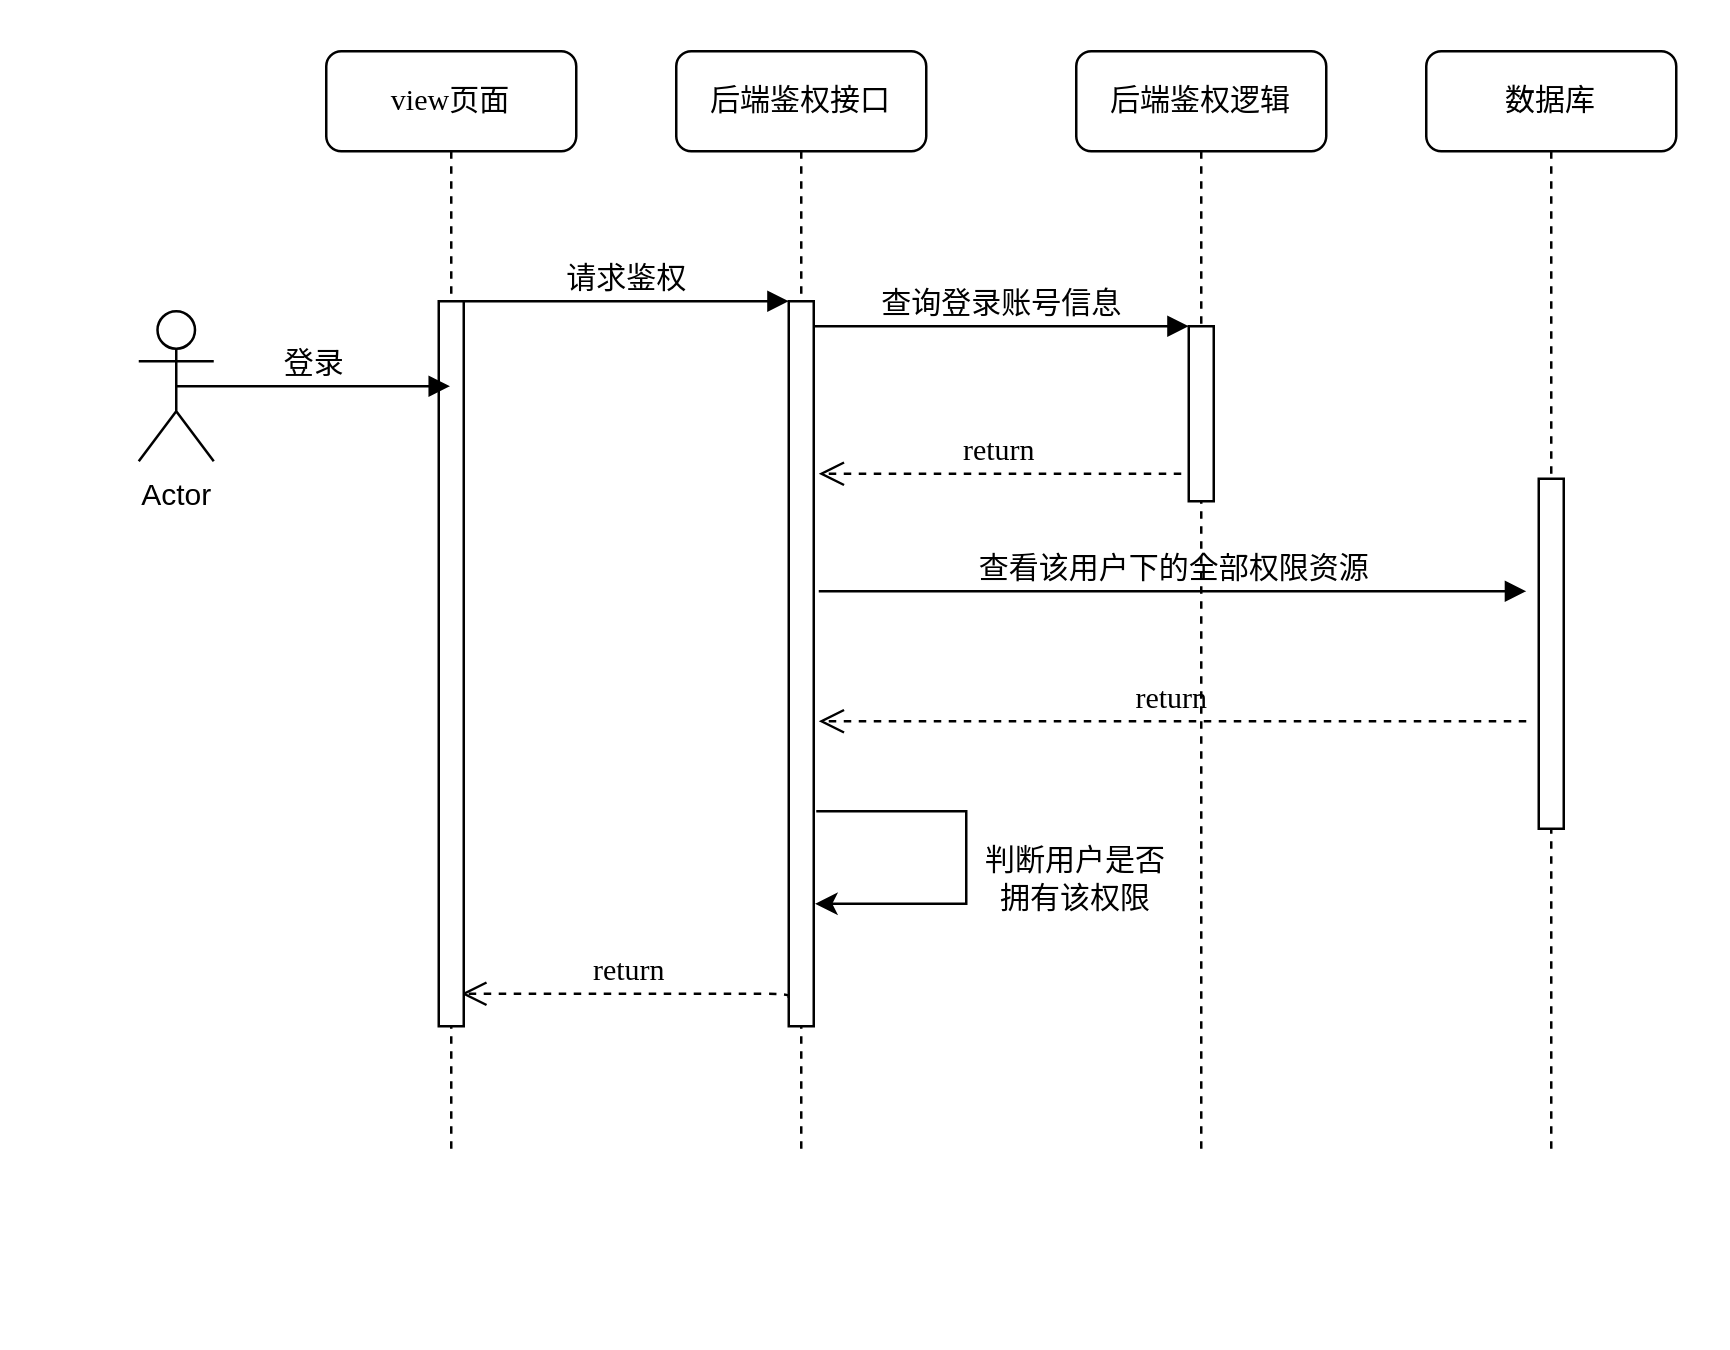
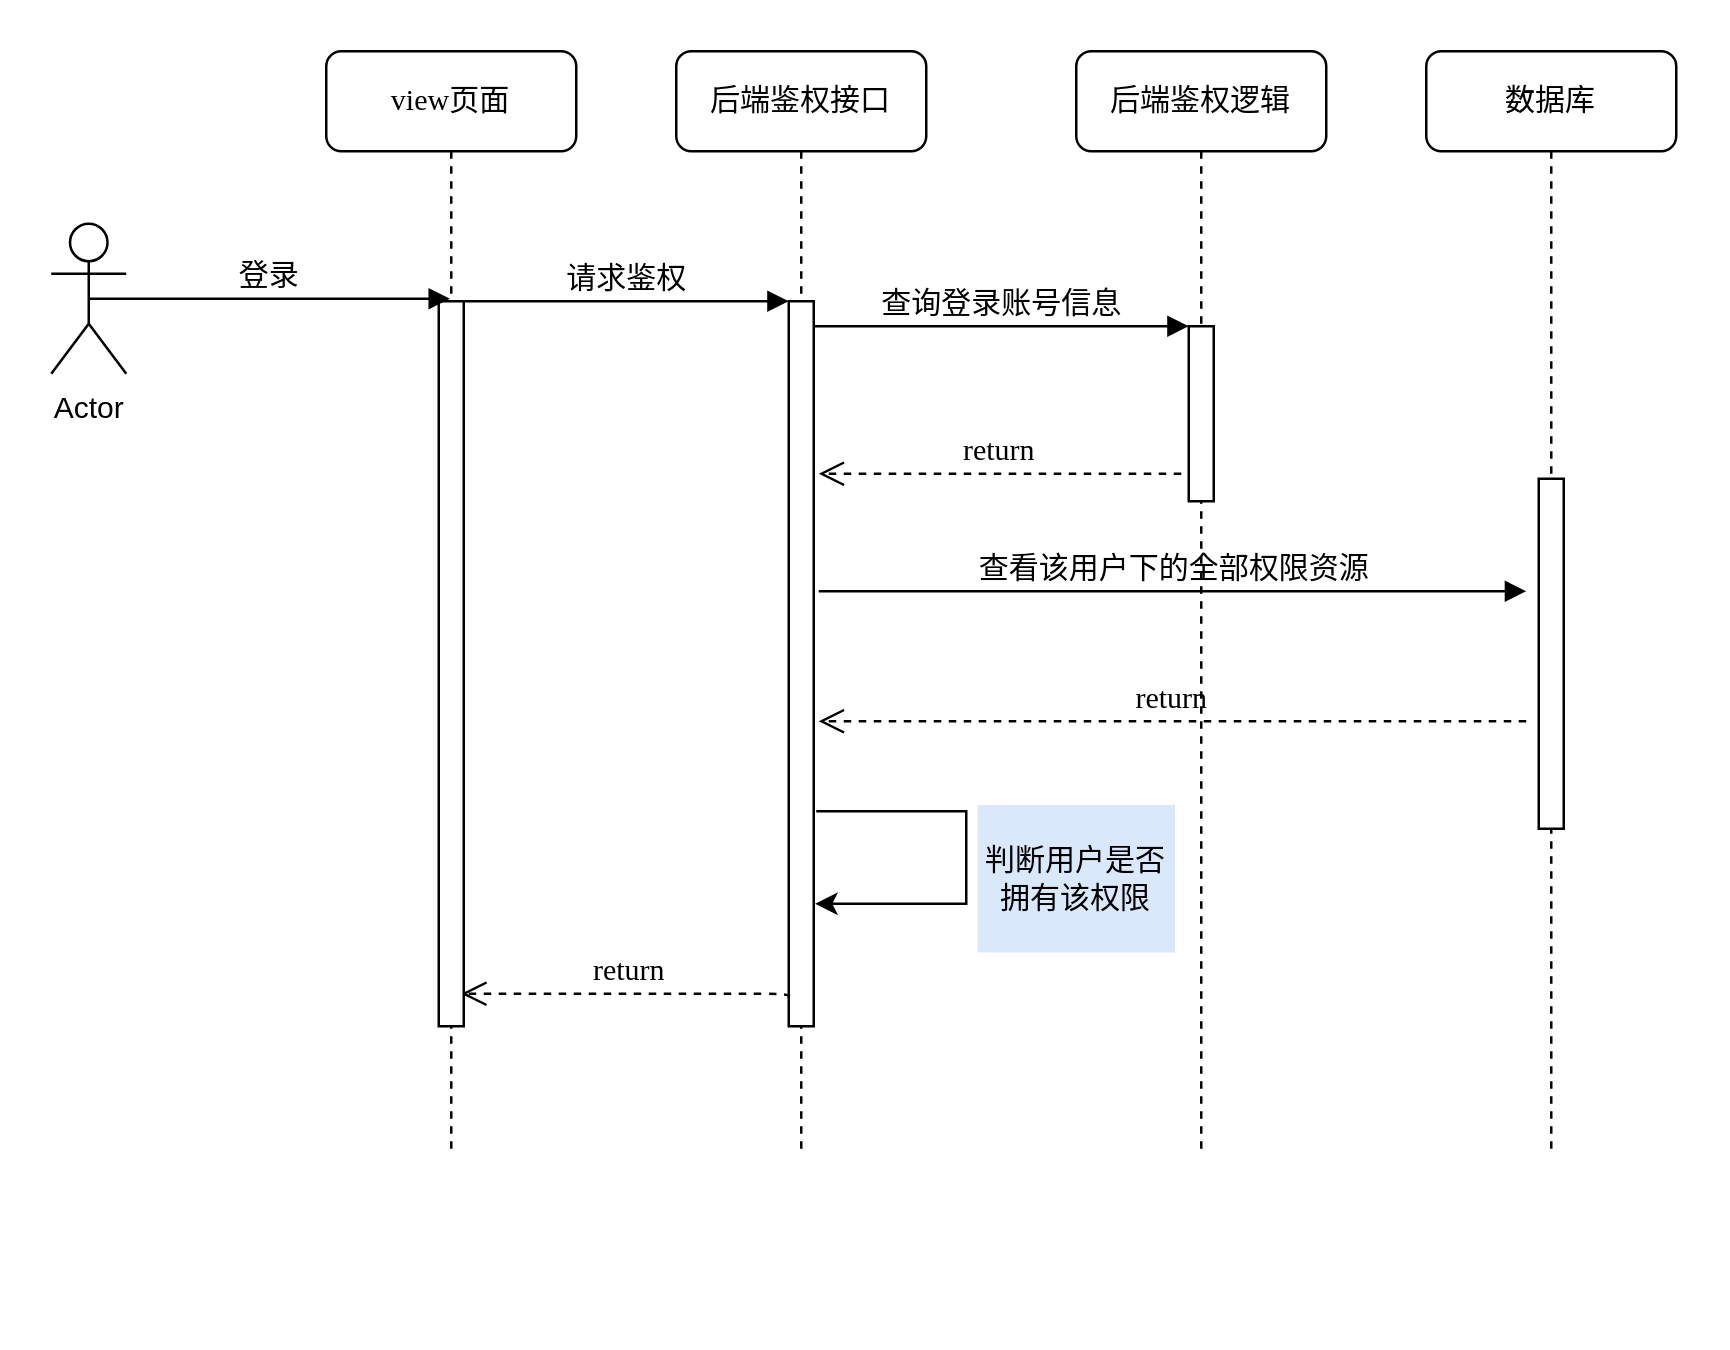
- <mxCell id="16" value="Actor" style="shape=umlActor;verticalLabelPosition=bottom;verticalAlign=top;html=1;" vertex="1" parent="1"><mxGeometry x="55" y="124" width="30" height="60" as="geometry" /></mxCell>
+ <mxCell id="16" value="Actor" style="shape=umlActor;verticalLabelPosition=bottom;verticalAlign=top;html=1;" vertex="1" parent="1"><mxGeometry x="20" y="89" width="30" height="60" as="geometry" /></mxCell>
- <mxCell id="19" value="判断用户是否拥有该权限" style="rounded=0;whiteSpace=wrap;html=1;strokeColor=#FFFFFF;" vertex="1" parent="1"><mxGeometry x="390" y="321" width="80" height="60" as="geometry" /></mxCell>
+ <mxCell id="19" value="判断用户是否拥有该权限" style="rounded=0;whiteSpace=wrap;html=1;strokeColor=#FFFFFF;fillColor=#dae8fc;" vertex="1" parent="1"><mxGeometry x="390" y="321" width="80" height="60" as="geometry" /></mxCell>
